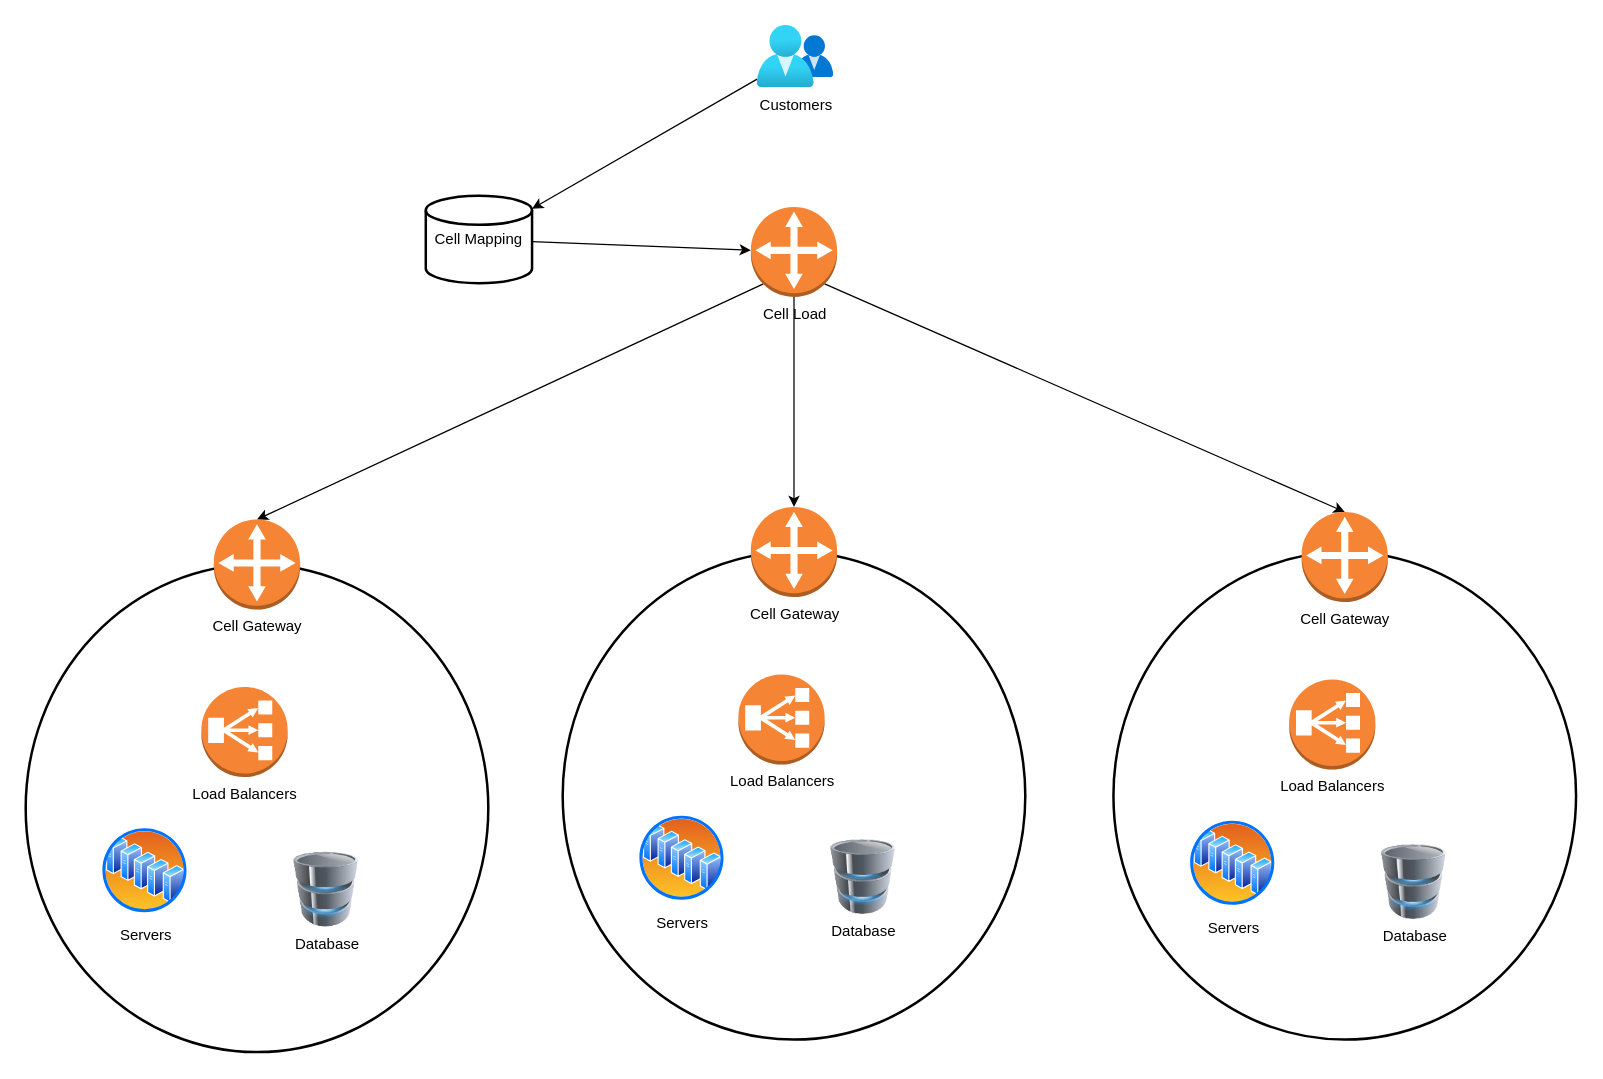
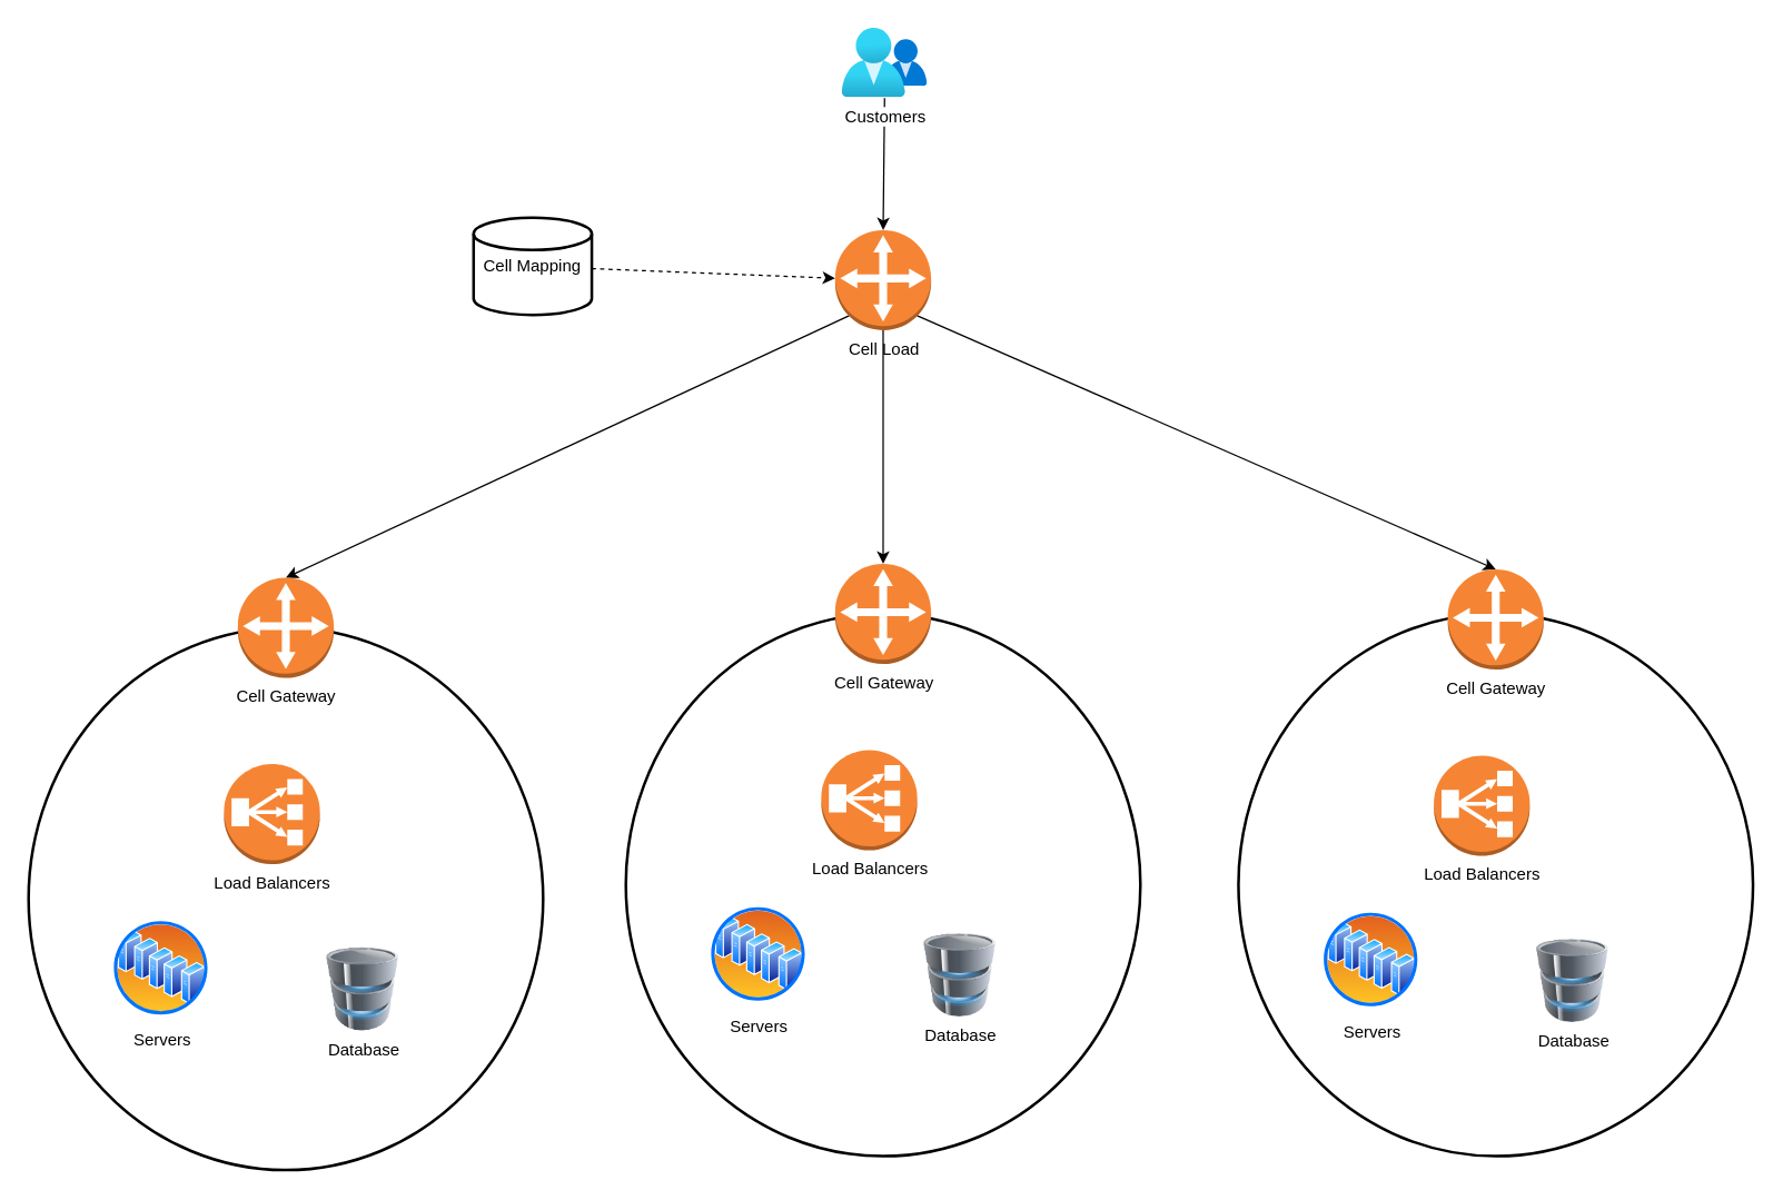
- <mxCell id="5" style="edgeStyle=none;html=1;" edge="1" parent="1" source="6" target="4"><mxGeometry relative="1" as="geometry" /></mxCell>
+ <mxCell id="5" style="edgeStyle=none;html=1;entryX=0.5;entryY=0;entryDx=0;entryDy=0;entryPerimeter=0;" edge="1" parent="1" source="6" target="10"><mxGeometry relative="1" as="geometry" /></mxCell>
- <mxCell id="3" value="" style="edgeStyle=none;html=1;" edge="1" parent="1" source="4" target="10"><mxGeometry relative="1" as="geometry"><mxPoint x="470" y="210" as="targetPoint" /></mxGeometry></mxCell>
+ <mxCell id="3" value="" style="edgeStyle=none;html=1;dashed=1;" edge="1" parent="1" source="4" target="10"><mxGeometry relative="1" as="geometry"><mxPoint x="470" y="210" as="targetPoint" /></mxGeometry></mxCell>
